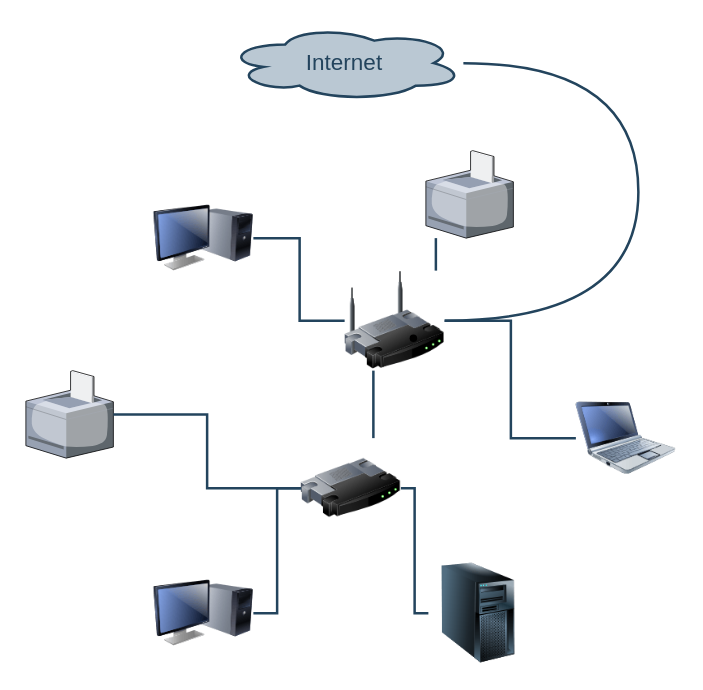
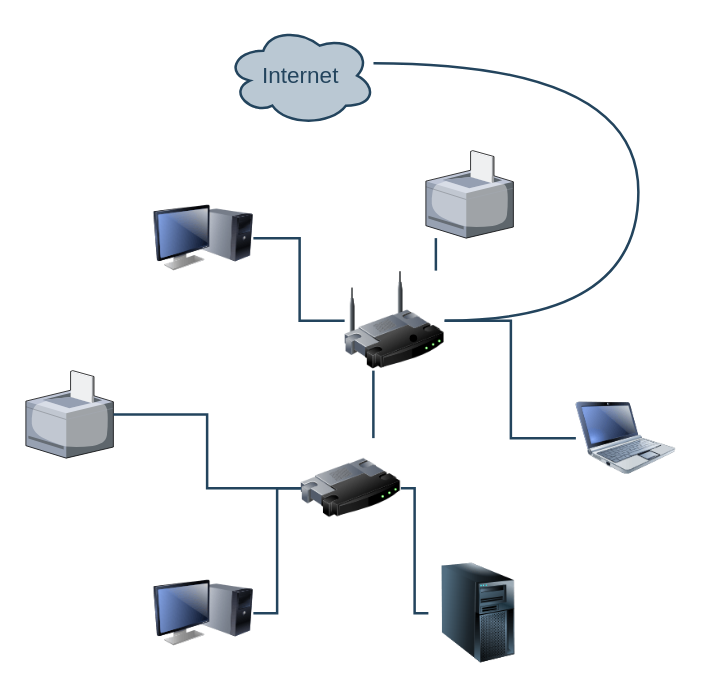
- <mxCell id="2" value="Internet" style="ellipse;shape=cloud;whiteSpace=wrap;html=1;shadow=0;strokeColor=#23445D;fillColor=#BAC8D3;gradientColor=none;fontSize=18;fontColor=#23445D;gradientDirection=north;fontStyle=0;strokeWidth=2;" parent="1" vertex="1"><mxGeometry x="180" y="20" width="190" height="60" as="geometry" /></mxCell>
+ <mxCell id="2" value="Internet" style="ellipse;shape=cloud;whiteSpace=wrap;html=1;shadow=0;strokeColor=#23445D;fillColor=#BAC8D3;gradientColor=none;fontSize=18;fontColor=#23445D;gradientDirection=north;fontStyle=0;strokeWidth=2;" parent="1" vertex="1"><mxGeometry x="180" y="20" width="120" height="80" as="geometry" /></mxCell>
